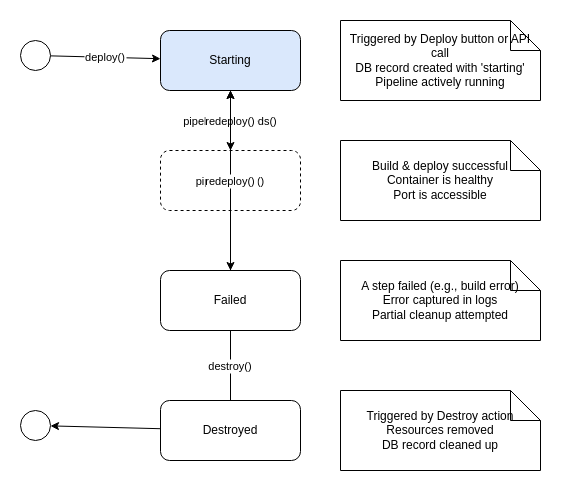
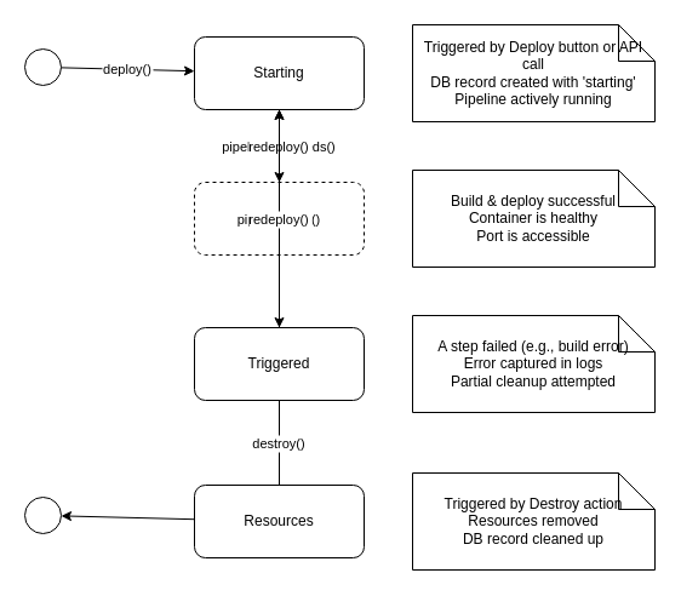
- <mxCell id="2" value="Starting" style="rounded=1;whiteSpace=wrap;html=1;fill=#dae8fc;stroke=#6c8ebf;fillColor=#dae8fc;" vertex="1" parent="1"><mxGeometry x="160" y="30" width="140" height="60" as="geometry" /></mxCell>
+ <mxCell id="2" value="Starting" style="rounded=1;whiteSpace=wrap;html=1;fill=#dae8fc;stroke=#6c8ebf;" vertex="1" parent="1"><mxGeometry x="160" y="30" width="140" height="60" as="geometry" /></mxCell>
- <mxCell id="6" value="Failed" style="rounded=1;whiteSpace=wrap;html=1;fill=#f8cecc;stroke=#b85450;" vertex="1" parent="1"><mxGeometry x="160" y="270" width="140" height="60" as="geometry" /></mxCell>
+ <mxCell id="6" value="Triggered" style="rounded=1;whiteSpace=wrap;html=1;fill=#f8cecc;stroke=#b85450;" vertex="1" parent="1"><mxGeometry x="160" y="270" width="140" height="60" as="geometry" /></mxCell>
- <mxCell id="8" value="Destroyed" style="rounded=1;whiteSpace=wrap;html=1;fill=#e1d5e7;stroke=#9673a6;" vertex="1" parent="1"><mxGeometry x="160" y="400" width="140" height="60" as="geometry" /></mxCell>
+ <mxCell id="8" value="Resources" style="rounded=1;whiteSpace=wrap;html=1;fill=#e1d5e7;stroke=#9673a6;" vertex="1" parent="1"><mxGeometry x="160" y="400" width="140" height="60" as="geometry" /></mxCell>
